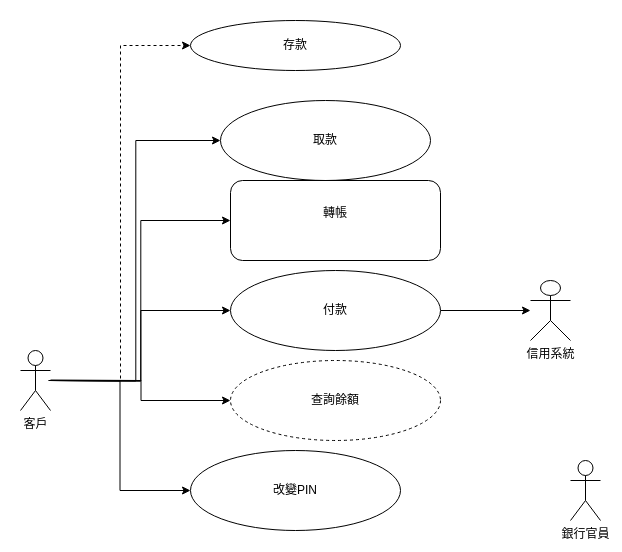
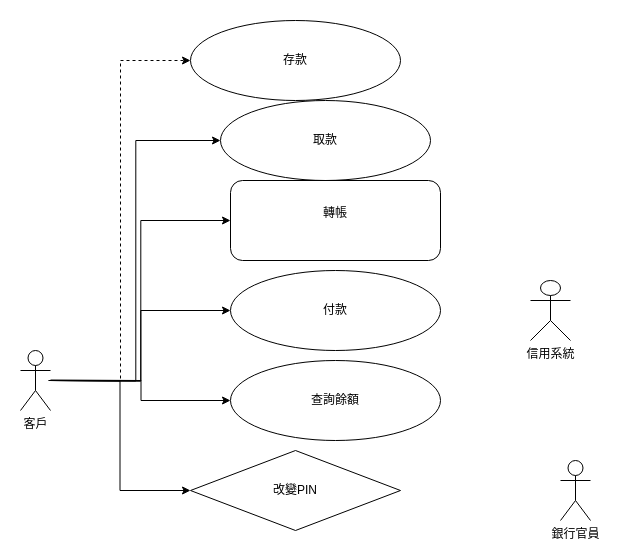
- <mxCell id="4" value="存款" style="ellipse;whiteSpace=wrap;html=1;" vertex="1" parent="1"><mxGeometry x="190" y="20" width="210" height="50" as="geometry" /></mxCell>
+ <mxCell id="4" value="存款" style="ellipse;whiteSpace=wrap;html=1;" vertex="1" parent="1"><mxGeometry x="190" y="20" width="210" height="80" as="geometry" /></mxCell>
- <mxCell id="8" style="edgeStyle=orthogonalEdgeStyle;rounded=0;orthogonalLoop=1;jettySize=auto;html=1;" edge="1" parent="1" source="9" target="11"><mxGeometry relative="1" as="geometry" /></mxCell>
- <mxCell id="6" value="查詢餘額" style="ellipse;whiteSpace=wrap;html=1;dashed=1;" vertex="1" parent="1"><mxGeometry x="230" y="360" width="210" height="80" as="geometry" /></mxCell>
+ <mxCell id="6" value="查詢餘額" style="ellipse;whiteSpace=wrap;html=1;" vertex="1" parent="1"><mxGeometry x="230" y="360" width="210" height="80" as="geometry" /></mxCell>
- <mxCell id="5" value="改變PIN" style="ellipse;whiteSpace=wrap;html=1;" vertex="1" parent="1"><mxGeometry x="190" y="450" width="210" height="80" as="geometry" /></mxCell>
+ <mxCell id="5" value="改變PIN" style="rhombus;whiteSpace=wrap;html=1;" vertex="1" parent="1"><mxGeometry x="190" y="450" width="210" height="80" as="geometry" /></mxCell>
- <mxCell id="12" value="銀行官員" style="shape=umlActor;verticalLabelPosition=bottom;verticalAlign=top;html=1;outlineConnect=0;" vertex="1" parent="1"><mxGeometry x="570" y="460" width="30" height="60" as="geometry" /></mxCell>
+ <mxCell id="12" value="銀行官員" style="shape=umlActor;verticalLabelPosition=bottom;verticalAlign=top;html=1;outlineConnect=0;" vertex="1" parent="1"><mxGeometry x="560" y="460" width="30" height="60" as="geometry" /></mxCell>
